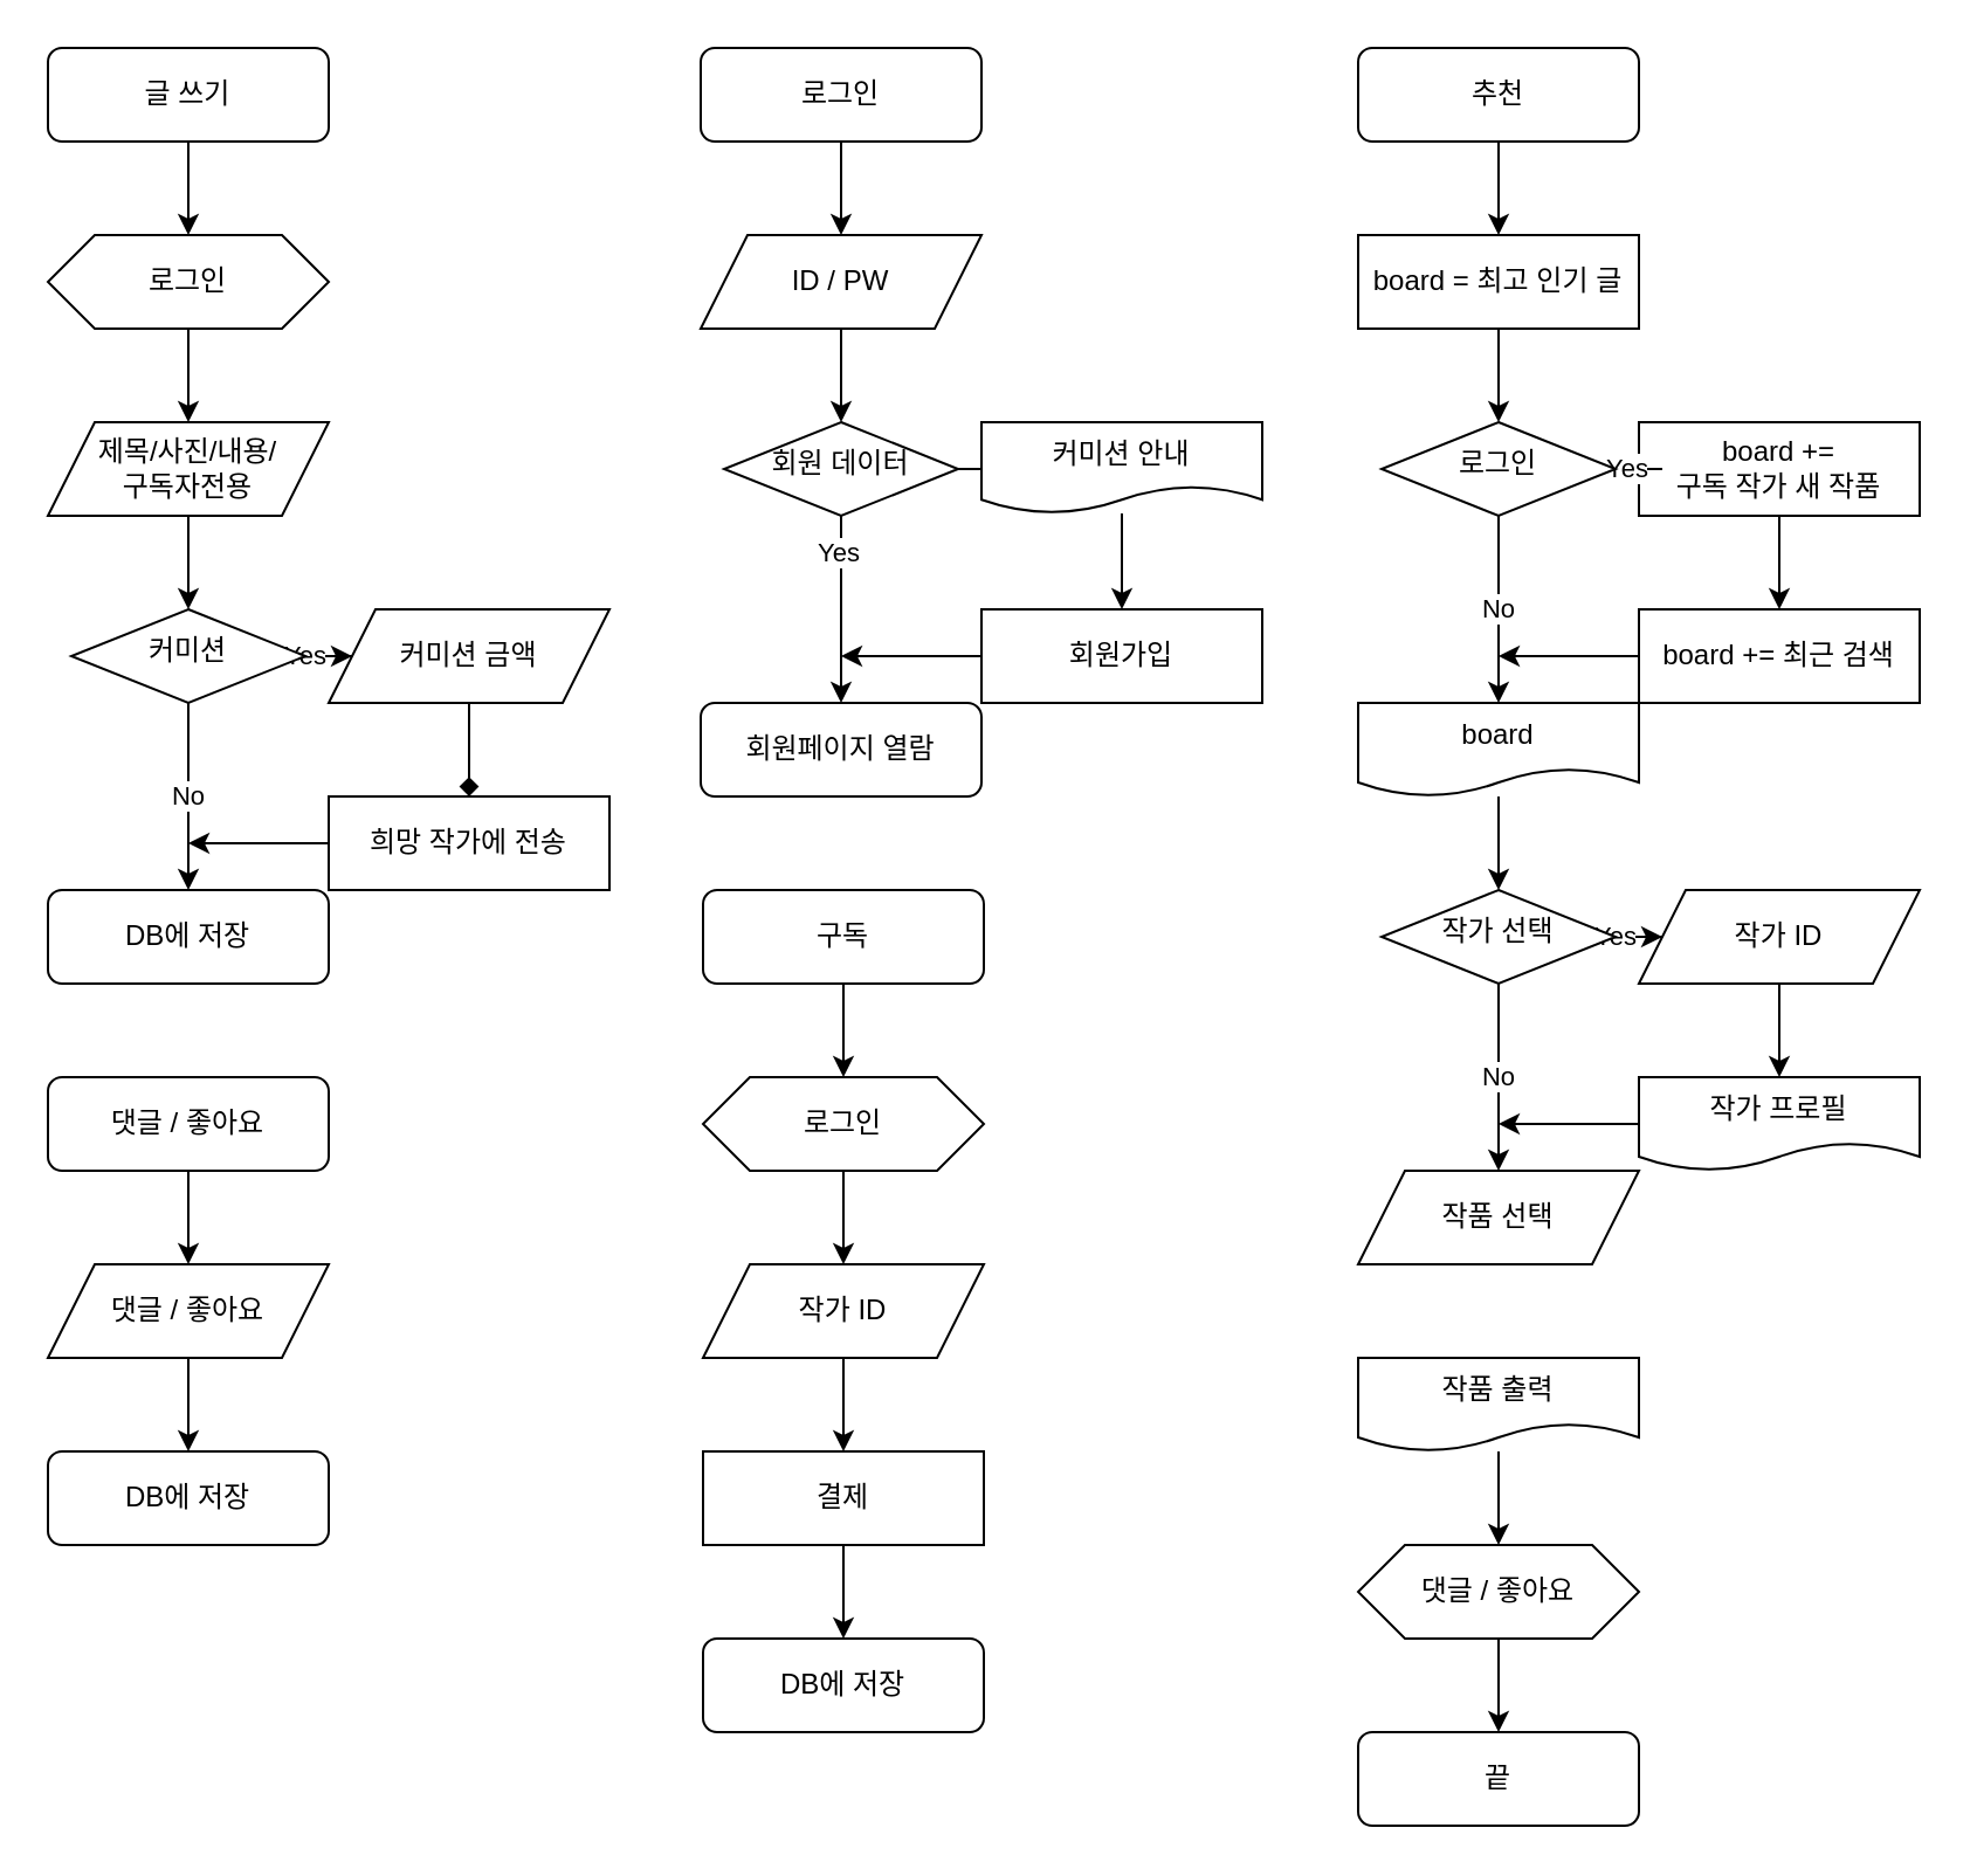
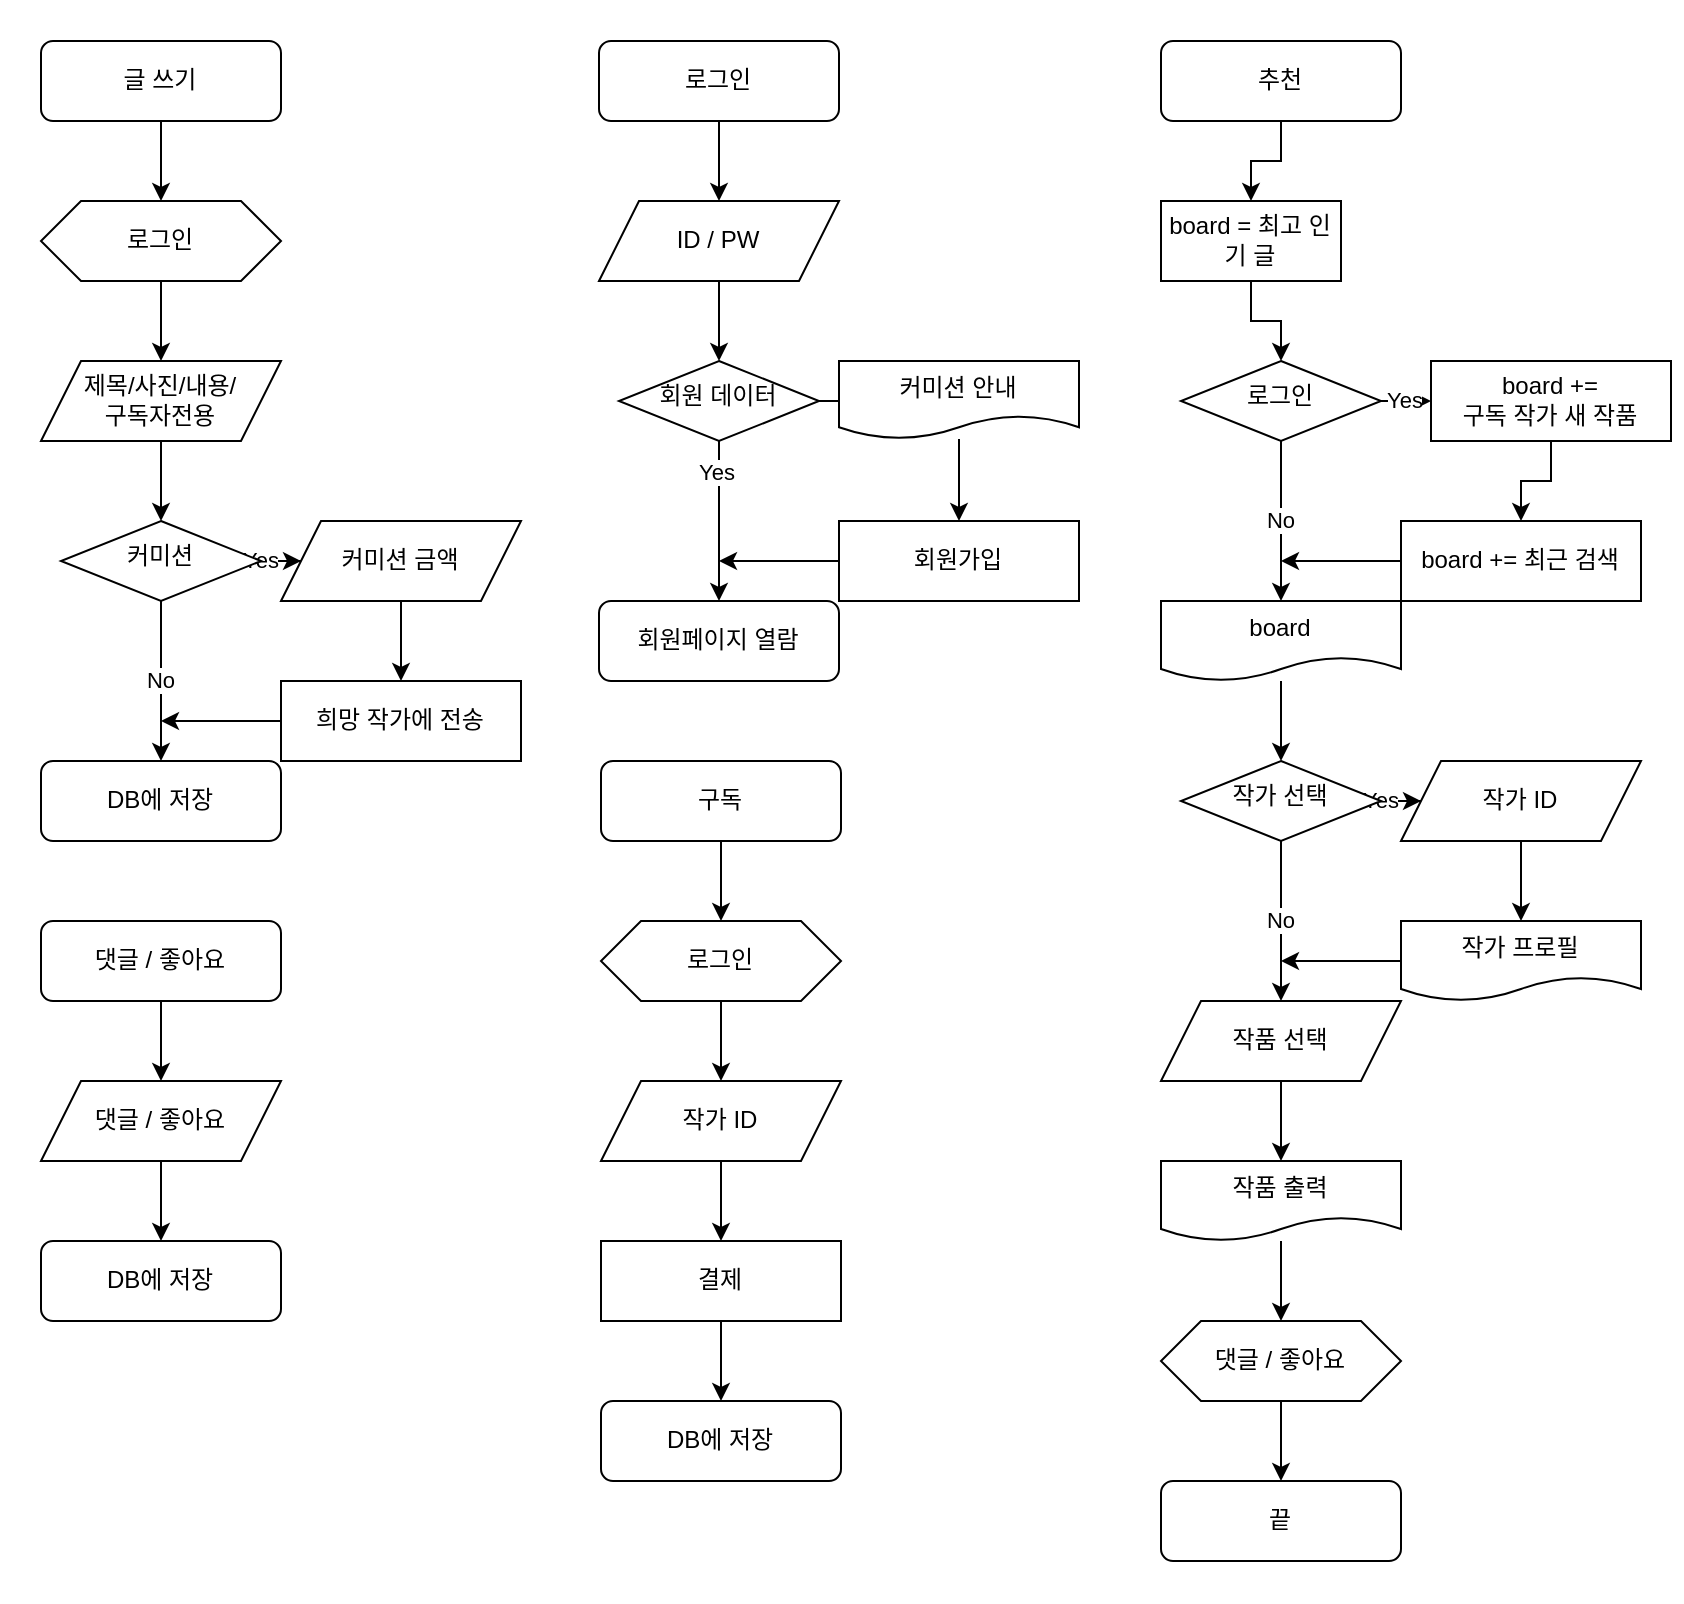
- <mxCell id="39" value="board = 최고 인기 글" style="rounded=0;whiteSpace=wrap;html=1;" vertex="1" parent="1"><mxGeometry x="580" y="100" width="120" height="40" as="geometry" /></mxCell>
+ <mxCell id="39" value="board = 최고 인기 글" style="rounded=0;whiteSpace=wrap;html=1;" vertex="1" parent="1"><mxGeometry x="580" y="100" width="90" height="40" as="geometry" /></mxCell>
- <mxCell id="34" value="board +=&lt;br&gt;구독 작가 새 작품" style="rounded=0;whiteSpace=wrap;html=1;" vertex="1" parent="1"><mxGeometry x="700" y="180" width="120" height="40" as="geometry" /></mxCell>
+ <mxCell id="34" value="board +=&lt;br&gt;구독 작가 새 작품" style="rounded=0;whiteSpace=wrap;html=1;" vertex="1" parent="1"><mxGeometry x="715" y="180" width="120" height="40" as="geometry" /></mxCell>
- <mxCell id="12" value="" style="edgeStyle=orthogonalEdgeStyle;rounded=0;orthogonalLoop=1;jettySize=auto;html=1;exitX=0.5;exitY=1;exitDx=0;exitDy=0;endArrow=diamond;" edge="1" parent="1" source="26" target="14"><mxGeometry relative="1" as="geometry"><mxPoint x="200" y="314" as="sourcePoint" /></mxGeometry></mxCell>
+ <mxCell id="12" value="" style="edgeStyle=orthogonalEdgeStyle;rounded=0;orthogonalLoop=1;jettySize=auto;html=1;exitX=0.5;exitY=1;exitDx=0;exitDy=0;" edge="1" parent="1" source="26" target="14"><mxGeometry relative="1" as="geometry"><mxPoint x="200" y="314" as="sourcePoint" /></mxGeometry></mxCell>
+ <mxCell id="35" style="edgeStyle=orthogonalEdgeStyle;rounded=0;orthogonalLoop=1;jettySize=auto;html=1;entryX=0.5;entryY=0;entryDx=0;entryDy=0;" edge="1" parent="1" source="36" target="52"><mxGeometry relative="1" as="geometry" /></mxCell>
